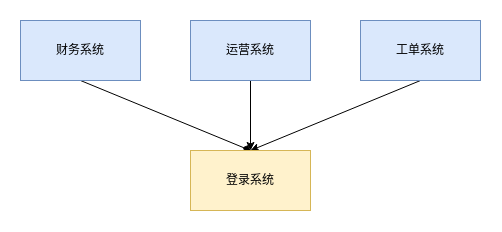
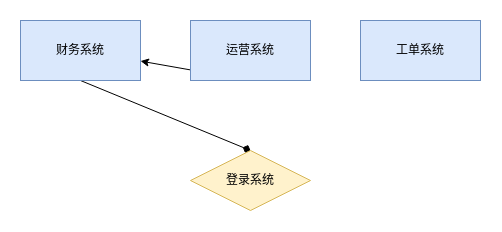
- <mxCell id="4" style="edgeStyle=none;rounded=0;orthogonalLoop=1;jettySize=auto;html=1;exitX=0.5;exitY=1;exitDx=0;exitDy=0;" edge="1" parent="1" source="5" target="8"><mxGeometry relative="1" as="geometry" /></mxCell>
+ <mxCell id="4" style="edgeStyle=none;rounded=0;orthogonalLoop=1;jettySize=auto;html=1;exitX=0.5;exitY=1;exitDx=0;exitDy=0;" edge="1" parent="1" source="5" target="3"><mxGeometry relative="1" as="geometry" /></mxCell>
- <mxCell id="6" style="edgeStyle=none;rounded=0;orthogonalLoop=1;jettySize=auto;html=1;exitX=0.5;exitY=1;exitDx=0;exitDy=0;entryX=0.5;entryY=0;entryDx=0;entryDy=0;" edge="1" parent="1" source="7" target="8"><mxGeometry relative="1" as="geometry" /></mxCell>
- <mxCell id="8" value="登录系统" style="rounded=0;whiteSpace=wrap;html=1;fillColor=#fff2cc;strokeColor=#d6b656;" vertex="1" parent="1"><mxGeometry x="190" y="150" width="120" height="60" as="geometry" /></mxCell>
+ <mxCell id="8" value="登录系统" style="rhombus;whiteSpace=wrap;html=1;fillColor=#fff2cc;strokeColor=#d6b656;" vertex="1" parent="1"><mxGeometry x="190" y="150" width="120" height="60" as="geometry" /></mxCell>
